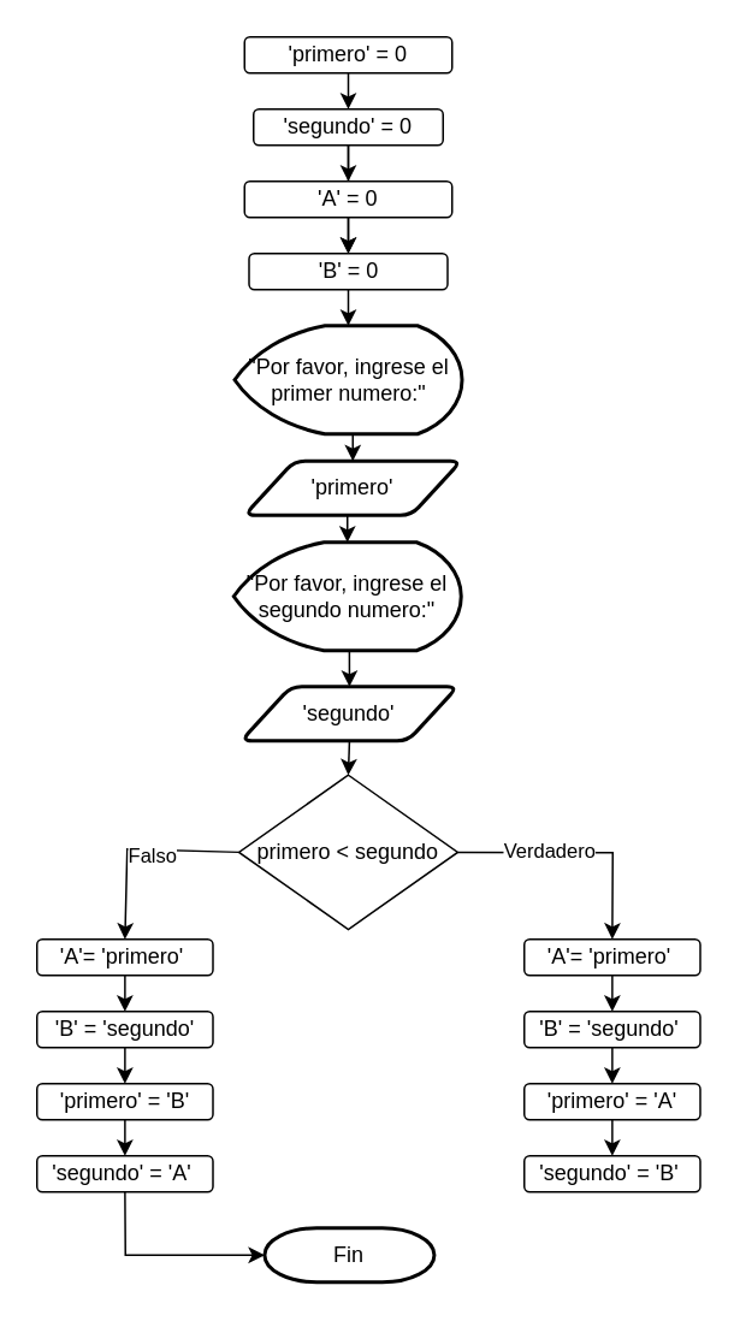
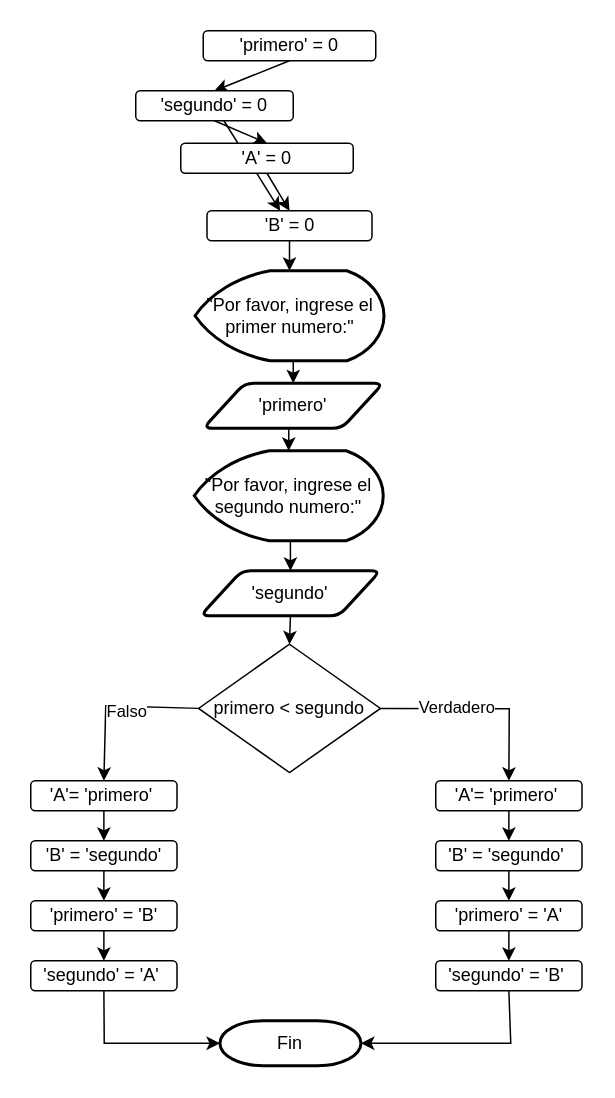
- <mxCell id="6" value="'segundo' = 0" style="rounded=1;whiteSpace=wrap;html=1;" parent="1" vertex="1"><mxGeometry x="140" y="60" width="105" height="20" as="geometry" /></mxCell>
+ <mxCell id="6" value="'segundo' = 0" style="rounded=1;whiteSpace=wrap;html=1;" parent="1" vertex="1"><mxGeometry x="90" y="60" width="105" height="20" as="geometry" /></mxCell>
- <mxCell id="8" value="'A' = 0" style="rounded=1;whiteSpace=wrap;html=1;" parent="1" vertex="1"><mxGeometry x="135" y="100" width="115" height="20" as="geometry" /></mxCell>
+ <mxCell id="8" value="'A' = 0" style="rounded=1;whiteSpace=wrap;html=1;" parent="1" vertex="1"><mxGeometry x="120" y="95" width="115" height="20" as="geometry" /></mxCell>
+ <mxCell id="37" style="edgeStyle=none;rounded=0;orthogonalLoop=1;jettySize=auto;html=1;exitX=0.5;exitY=1;exitDx=0;exitDy=0;entryX=1;entryY=0.5;entryDx=0;entryDy=0;entryPerimeter=0;" parent="1" source="26" target="35" edge="1"><mxGeometry relative="1" as="geometry"><Array as="points"><mxPoint x="340" y="695" /></Array></mxGeometry></mxCell>
